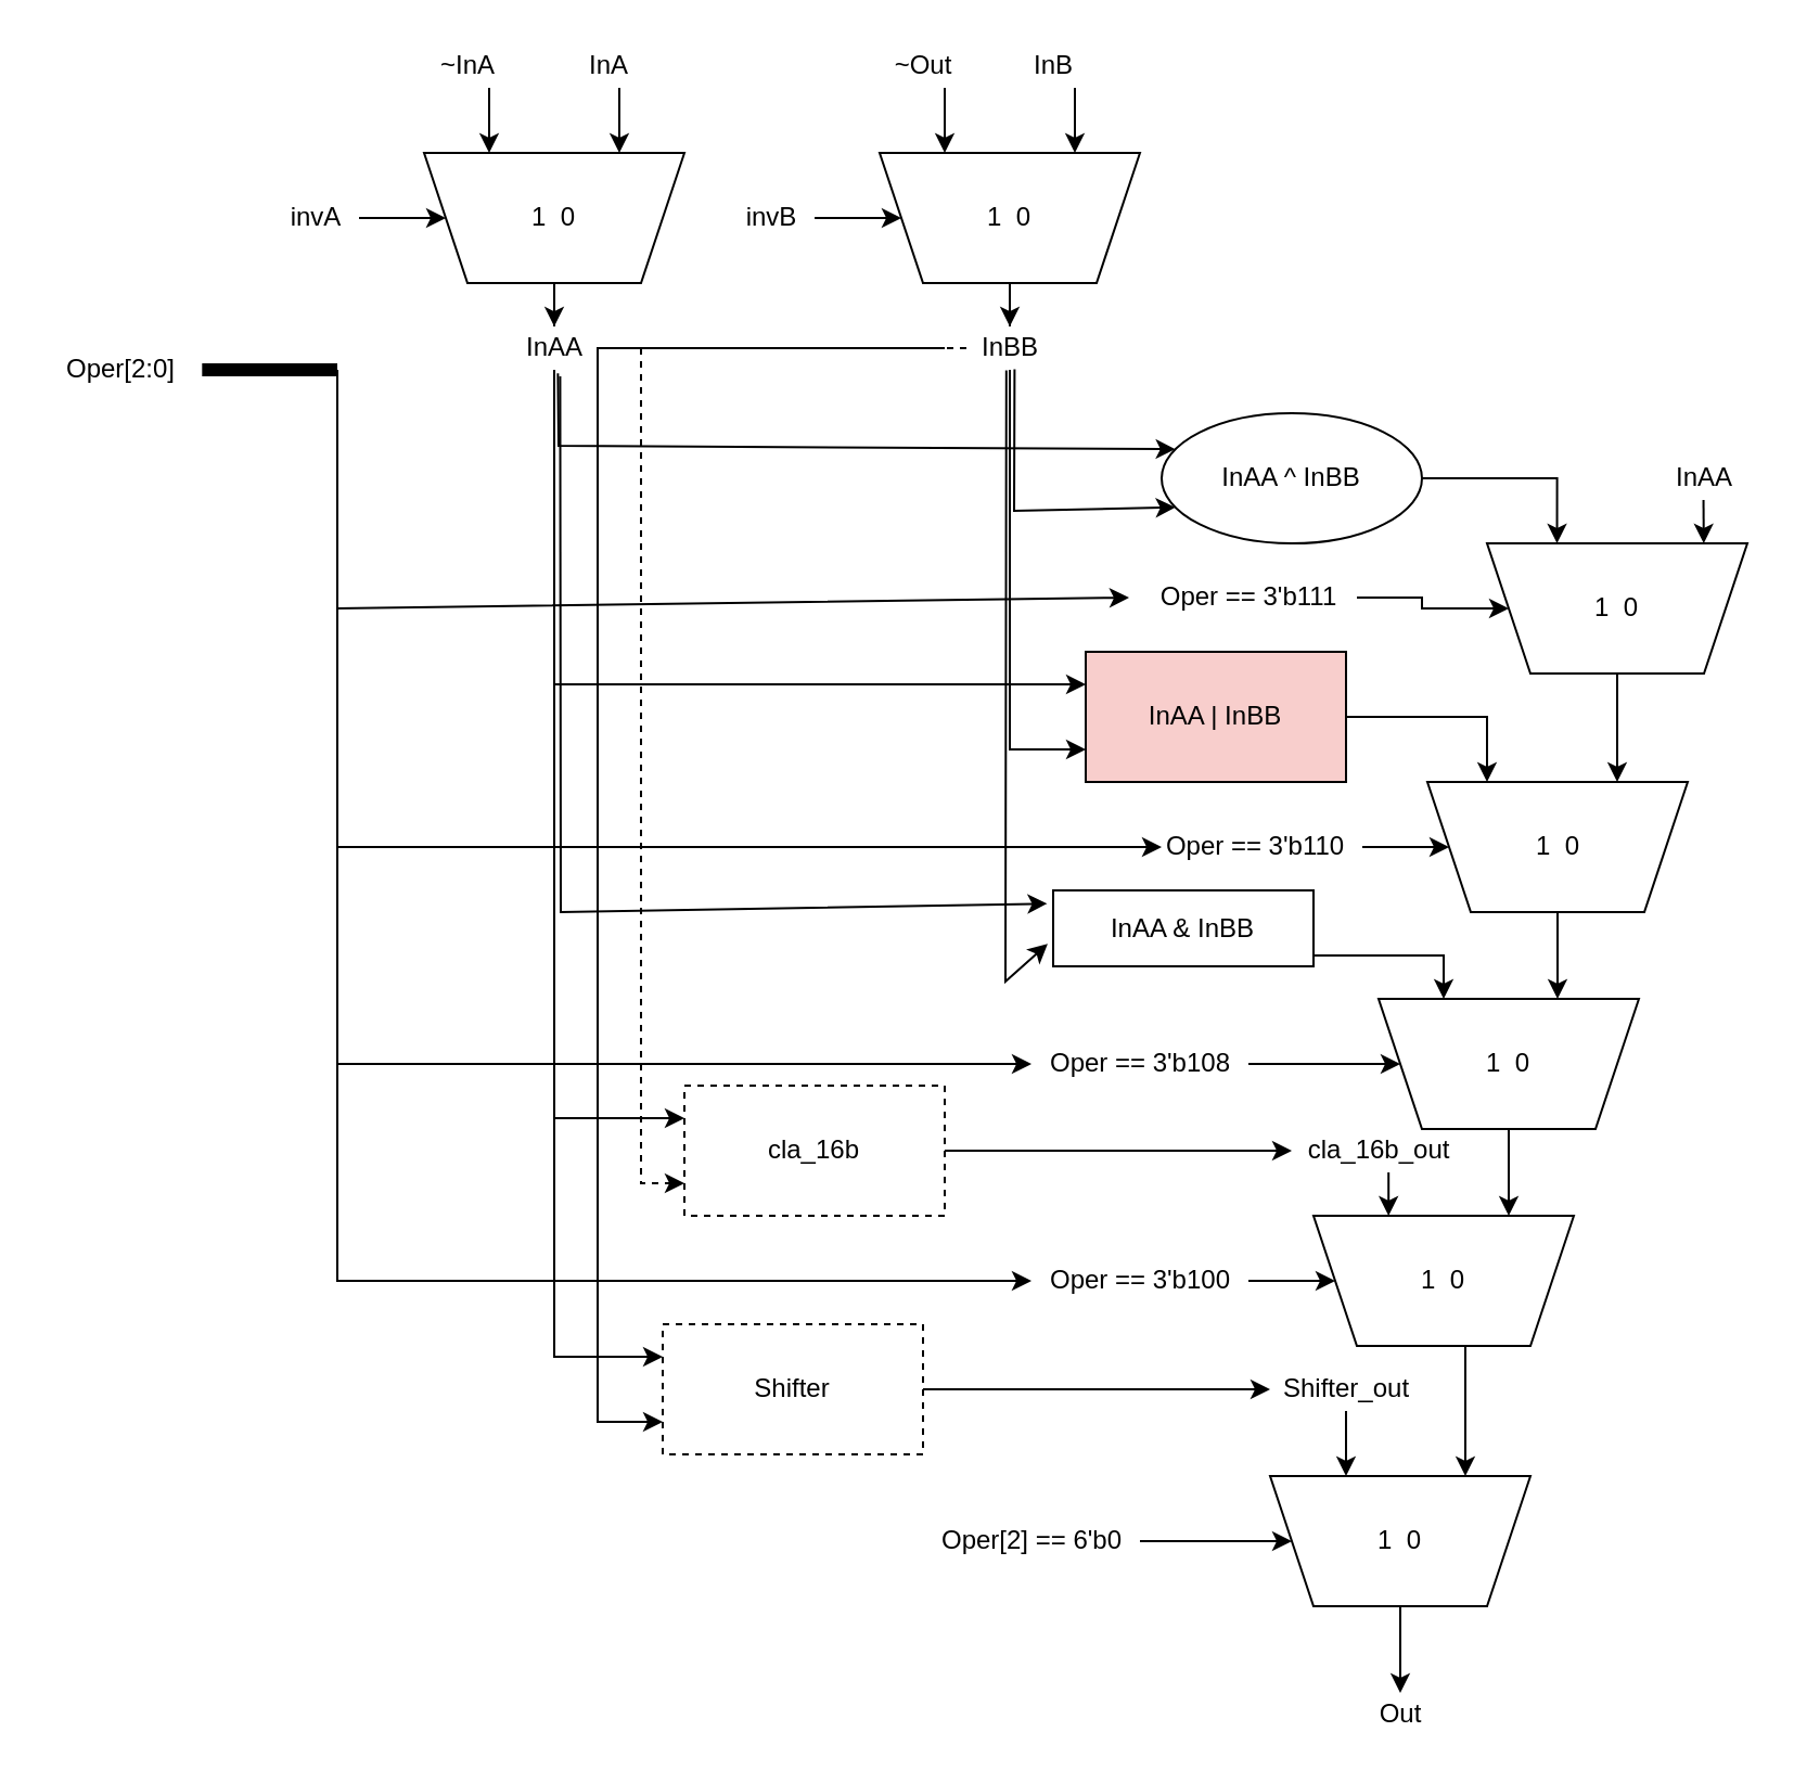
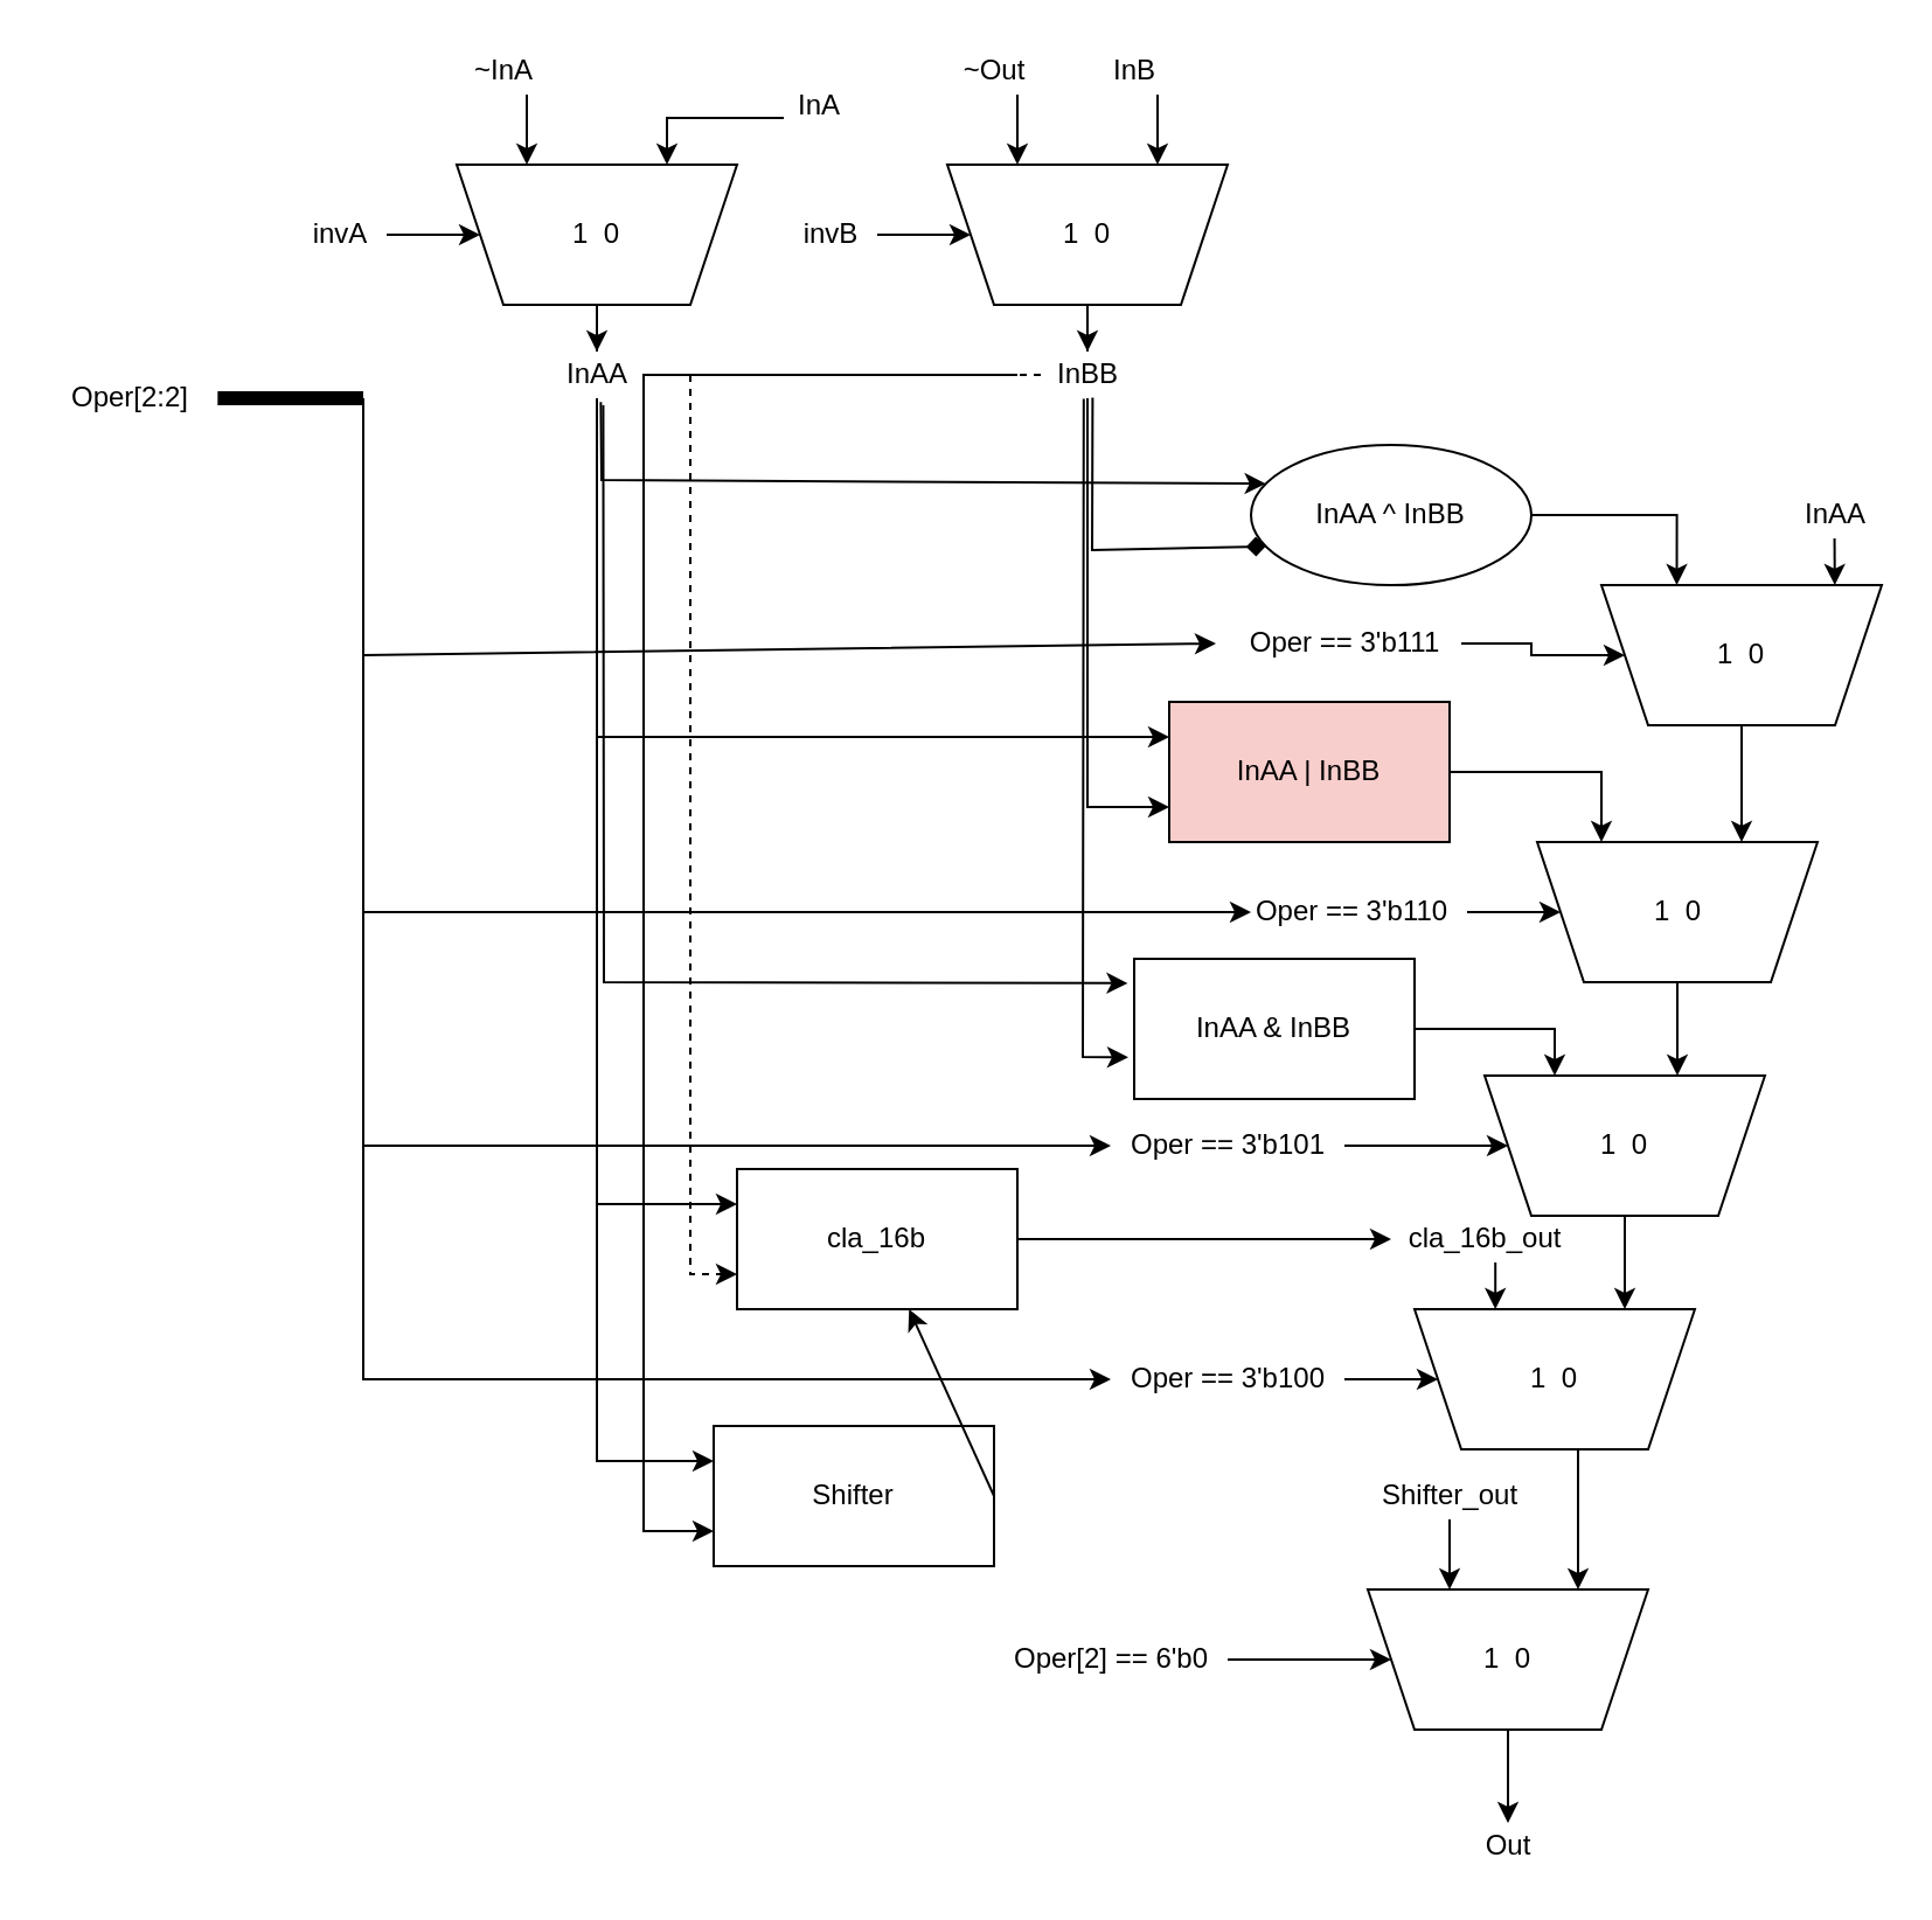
- <mxCell id="49" value="InA" style="text;html=1;align=center;verticalAlign=middle;resizable=0;points=[];autosize=1;strokeColor=none;fillColor=none;" vertex="1" parent="1"><mxGeometry x="265" y="20" width="30" height="20" as="geometry" /></mxCell>
+ <mxCell id="49" value="InA" style="text;html=1;align=center;verticalAlign=middle;resizable=0;points=[];autosize=1;strokeColor=none;fillColor=none;" vertex="1" parent="1"><mxGeometry x="335" y="35" width="30" height="20" as="geometry" /></mxCell>
- <mxCell id="67" value="Oper[2:0]" style="text;html=1;align=center;verticalAlign=middle;resizable=0;points=[];autosize=1;strokeColor=none;fillColor=none;" vertex="1" parent="1"><mxGeometry x="20" y="160" width="70" height="20" as="geometry" /></mxCell>
+ <mxCell id="67" value="Oper[2:2]" style="text;html=1;align=center;verticalAlign=middle;resizable=0;points=[];autosize=1;strokeColor=none;fillColor=none;" vertex="1" parent="1"><mxGeometry x="20" y="160" width="70" height="20" as="geometry" /></mxCell>
- <mxCell id="62" value="" style="endArrow=classic;html=1;rounded=0;exitX=0.555;exitY=0.99;exitDx=0;exitDy=0;exitPerimeter=0;entryX=0;entryY=0.75;entryDx=0;entryDy=0;" edge="1" parent="1" source="40" target="56"><mxGeometry width="50" height="50" relative="1" as="geometry"><mxPoint x="465" y="280" as="sourcePoint" /><mxPoint x="515" y="230" as="targetPoint" /><Array as="points"><mxPoint x="467" y="235" /></Array></mxGeometry></mxCell>
+ <mxCell id="62" value="" style="endArrow=diamond;html=1;rounded=0;exitX=0.555;exitY=0.99;exitDx=0;exitDy=0;exitPerimeter=0;entryX=0;entryY=0.75;entryDx=0;entryDy=0;" edge="1" parent="1" source="40" target="56"><mxGeometry width="50" height="50" relative="1" as="geometry"><mxPoint x="465" y="280" as="sourcePoint" /><mxPoint x="515" y="230" as="targetPoint" /><Array as="points"><mxPoint x="467" y="235" /></Array></mxGeometry></mxCell>
- <mxCell id="55" value="InAA &amp;amp; InBB" style="whiteSpace=wrap;html=1;" vertex="1" parent="1"><mxGeometry x="485" y="410" width="120" height="35" as="geometry" /></mxCell>
+ <mxCell id="55" value="InAA &amp;amp; InBB" style="whiteSpace=wrap;html=1;" vertex="1" parent="1"><mxGeometry x="485" y="410" width="120" height="60" as="geometry" /></mxCell>
- <mxCell id="12" value="Oper == 3'b108" style="text;html=1;align=center;verticalAlign=middle;resizable=0;points=[];autosize=1;strokeColor=none;fillColor=none;" vertex="1" parent="1"><mxGeometry x="475" y="480" width="100" height="20" as="geometry" /></mxCell>
+ <mxCell id="12" value="Oper == 3'b101" style="text;html=1;align=center;verticalAlign=middle;resizable=0;points=[];autosize=1;strokeColor=none;fillColor=none;" vertex="1" parent="1"><mxGeometry x="475" y="480" width="100" height="20" as="geometry" /></mxCell>
- <mxCell id="34" value="cla_16b" style="whiteSpace=wrap;html=1;dashed=1;" vertex="1" parent="1"><mxGeometry x="315" y="500" width="120" height="60" as="geometry" /></mxCell>
+ <mxCell id="34" value="cla_16b" style="whiteSpace=wrap;html=1;" vertex="1" parent="1"><mxGeometry x="315" y="500" width="120" height="60" as="geometry" /></mxCell>
- <mxCell id="32" value="Shifter" style="whiteSpace=wrap;html=1;dashed=1;" vertex="1" parent="1"><mxGeometry x="305" y="610" width="120" height="60" as="geometry" /></mxCell>
+ <mxCell id="32" value="Shifter" style="whiteSpace=wrap;html=1;" vertex="1" parent="1"><mxGeometry x="305" y="610" width="120" height="60" as="geometry" /></mxCell>
- <mxCell id="33" value="" style="endArrow=classic;html=1;rounded=0;exitX=1;exitY=0.5;exitDx=0;exitDy=0;" edge="1" parent="1" source="32" target="22"><mxGeometry width="50" height="50" relative="1" as="geometry"><mxPoint x="465" y="680" as="sourcePoint" /><mxPoint x="515" y="630" as="targetPoint" /></mxGeometry></mxCell>
+ <mxCell id="33" value="" style="endArrow=classic;html=1;rounded=0;exitX=1;exitY=0.5;exitDx=0;exitDy=0;" edge="1" parent="1" source="32" target="34"><mxGeometry width="50" height="50" relative="1" as="geometry"><mxPoint x="465" y="680" as="sourcePoint" /><mxPoint x="515" y="630" as="targetPoint" /></mxGeometry></mxCell>
